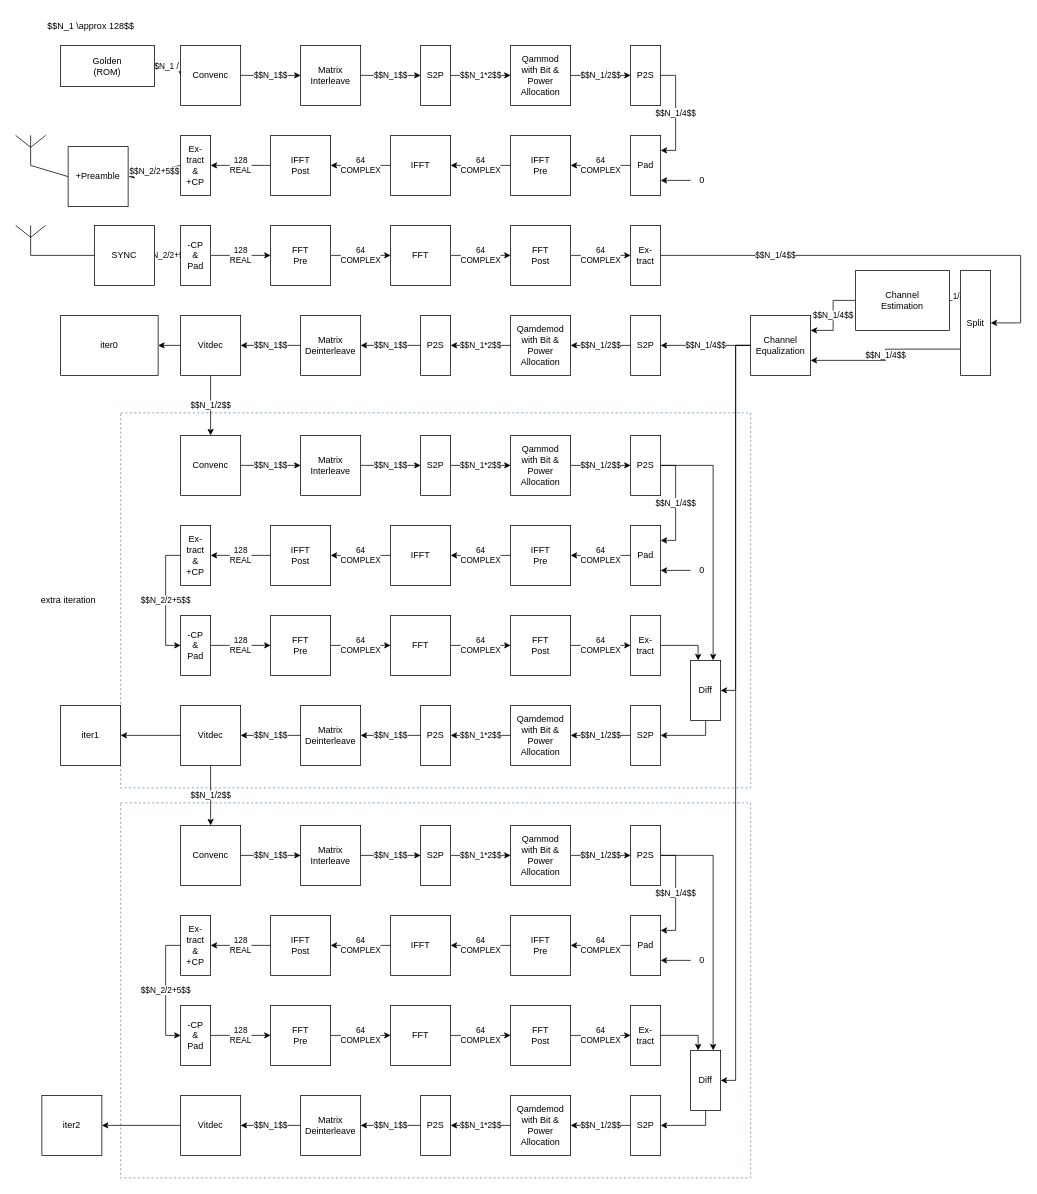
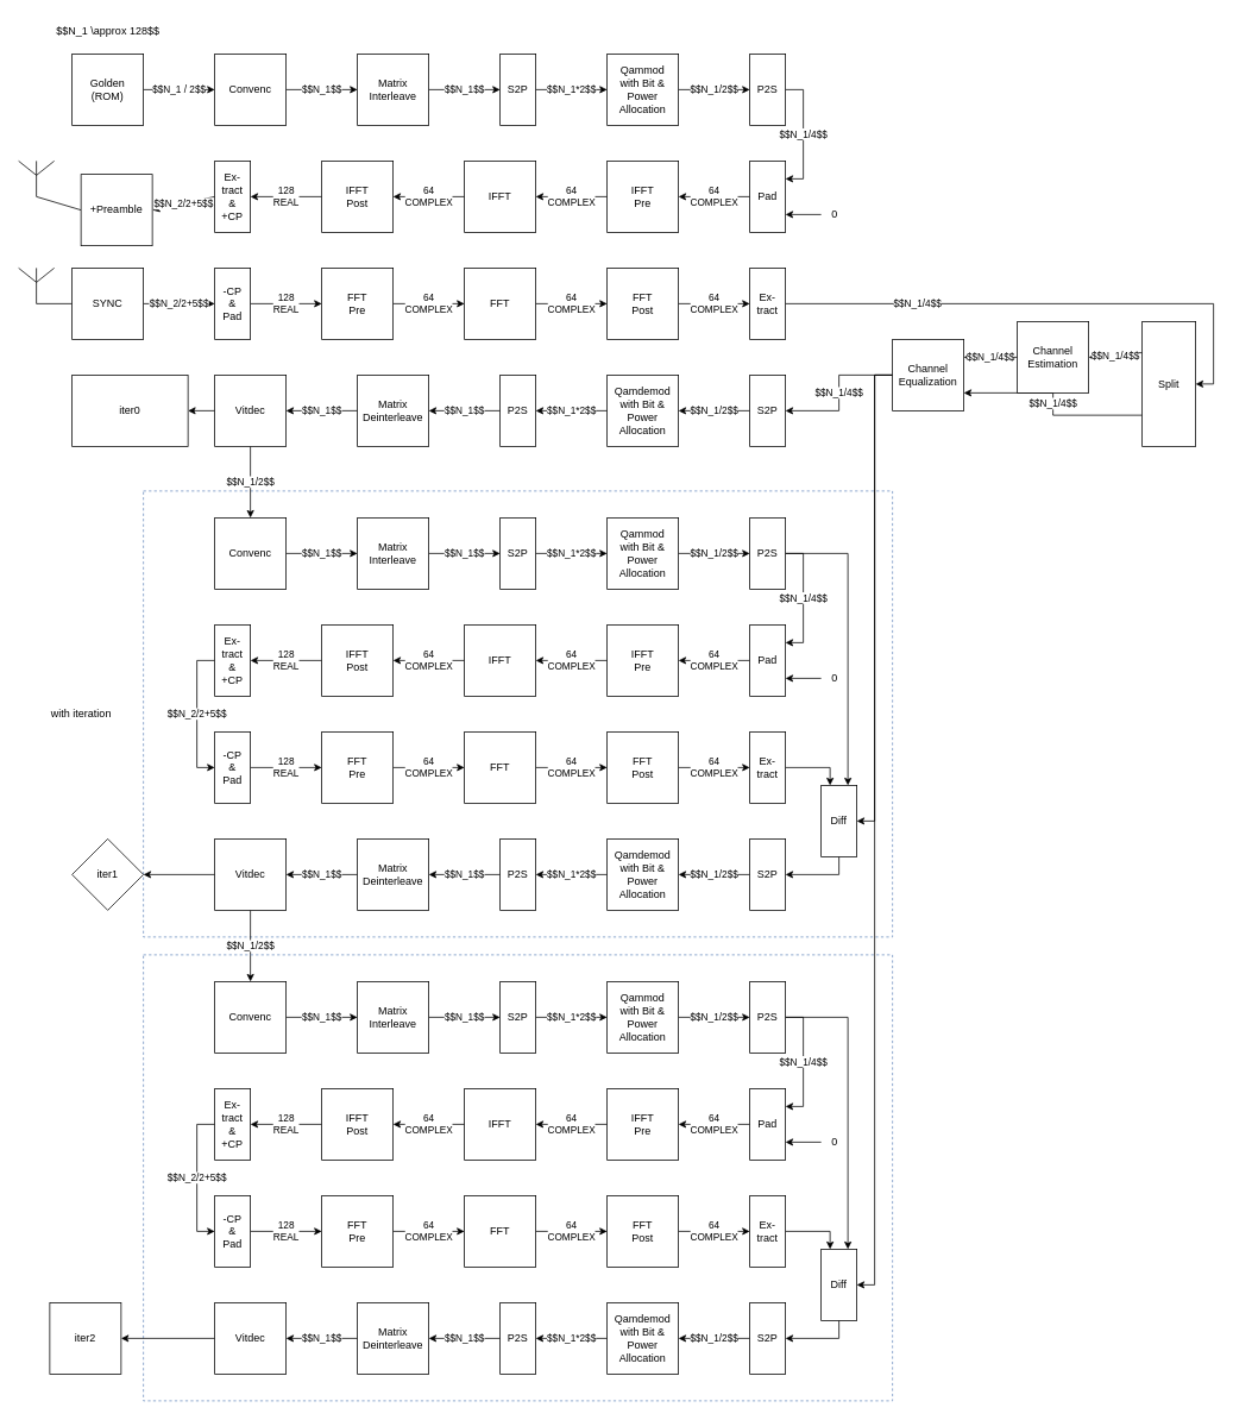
- <mxCell id="4" value="Golden&lt;br&gt;(ROM)" style="rounded=0;whiteSpace=wrap;html=1;" vertex="1" parent="1"><mxGeometry x="80" y="60" width="125" height="55" as="geometry" /></mxCell>
+ <mxCell id="4" value="Golden&lt;br&gt;(ROM)" style="rounded=0;whiteSpace=wrap;html=1;" vertex="1" parent="1"><mxGeometry x="80" y="60" width="80" height="80" as="geometry" /></mxCell>
- <mxCell id="28" value="SYNC" style="rounded=0;whiteSpace=wrap;html=1;" vertex="1" parent="1"><mxGeometry x="125" y="300" width="80" height="80" as="geometry" /></mxCell>
+ <mxCell id="28" value="SYNC" style="rounded=0;whiteSpace=wrap;html=1;" vertex="1" parent="1"><mxGeometry x="80" y="300" width="80" height="80" as="geometry" /></mxCell>
- <mxCell id="48" value="Channel&lt;br&gt;Estimation" style="rounded=0;whiteSpace=wrap;html=1;" vertex="1" parent="1"><mxGeometry x="1140" y="360" width="125" height="80" as="geometry" /></mxCell>
+ <mxCell id="48" value="Channel&lt;br&gt;Estimation" style="rounded=0;whiteSpace=wrap;html=1;" vertex="1" parent="1"><mxGeometry x="1140" y="360" width="80" height="80" as="geometry" /></mxCell>
- <mxCell id="46" value="Split" style="rounded=0;whiteSpace=wrap;html=1;" vertex="1" parent="1"><mxGeometry x="1280" y="360" width="40" height="140" as="geometry" /></mxCell>
+ <mxCell id="46" value="Split" style="rounded=0;whiteSpace=wrap;html=1;" vertex="1" parent="1"><mxGeometry x="1280" y="360" width="60" height="140" as="geometry" /></mxCell>
- <mxCell id="52" value="Channel&lt;br&gt;Equalization" style="rounded=0;whiteSpace=wrap;html=1;" vertex="1" parent="1"><mxGeometry x="1000" y="420" width="80" height="80" as="geometry" /></mxCell>
+ <mxCell id="52" value="Channel&lt;br&gt;Equalization" style="rounded=0;whiteSpace=wrap;html=1;" vertex="1" parent="1"><mxGeometry x="1000" y="380" width="80" height="80" as="geometry" /></mxCell>
- <mxCell id="110" value="extra iteration" style="text;html=1;align=center;verticalAlign=middle;resizable=0;points=[];autosize=1;strokeColor=none;fillColor=none;" vertex="1" parent="1"><mxGeometry x="40" y="785" width="100" height="30" as="geometry" /></mxCell>
+ <mxCell id="110" value="with iteration" style="text;html=1;align=center;verticalAlign=middle;resizable=0;points=[];autosize=1;strokeColor=none;fillColor=none;" vertex="1" parent="1"><mxGeometry x="40" y="785" width="100" height="30" as="geometry" /></mxCell>
- <mxCell id="159" value="iter1" style="rounded=0;whiteSpace=wrap;html=1;" vertex="1" parent="1"><mxGeometry x="80" y="940" width="80" height="80" as="geometry" /></mxCell>
+ <mxCell id="159" value="iter1" style="rhombus;whiteSpace=wrap;html=1;" vertex="1" parent="1"><mxGeometry x="80" y="940" width="80" height="80" as="geometry" /></mxCell>
